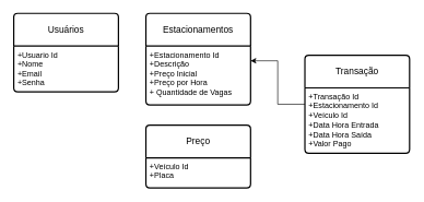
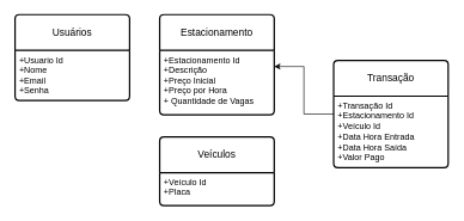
- <mxCell id="4" value="Estacionamentos" style="swimlane;childLayout=stackLayout;horizontal=1;startSize=50;horizontalStack=0;rounded=1;fontSize=14;fontStyle=0;strokeWidth=2;resizeParent=0;resizeLast=1;shadow=0;dashed=0;align=center;arcSize=4;whiteSpace=wrap;html=1;" vertex="1" parent="1"><mxGeometry x="222" y="20" width="160" height="140" as="geometry" /></mxCell>
+ <mxCell id="4" value="Estacionamento" style="swimlane;childLayout=stackLayout;horizontal=1;startSize=50;horizontalStack=0;rounded=1;fontSize=14;fontStyle=0;strokeWidth=2;resizeParent=0;resizeLast=1;shadow=0;dashed=0;align=center;arcSize=4;whiteSpace=wrap;html=1;" vertex="1" parent="1"><mxGeometry x="222" y="20" width="160" height="140" as="geometry" /></mxCell>
- <mxCell id="6" value="Preço" style="swimlane;childLayout=stackLayout;horizontal=1;startSize=50;horizontalStack=0;rounded=1;fontSize=14;fontStyle=0;strokeWidth=2;resizeParent=0;resizeLast=1;shadow=0;dashed=0;align=center;arcSize=4;whiteSpace=wrap;html=1;" vertex="1" parent="1"><mxGeometry x="222" y="191" width="160" height="96" as="geometry" /></mxCell>
+ <mxCell id="6" value="Veículos" style="swimlane;childLayout=stackLayout;horizontal=1;startSize=50;horizontalStack=0;rounded=1;fontSize=14;fontStyle=0;strokeWidth=2;resizeParent=0;resizeLast=1;shadow=0;dashed=0;align=center;arcSize=4;whiteSpace=wrap;html=1;" vertex="1" parent="1"><mxGeometry x="222" y="191" width="160" height="96" as="geometry" /></mxCell>
